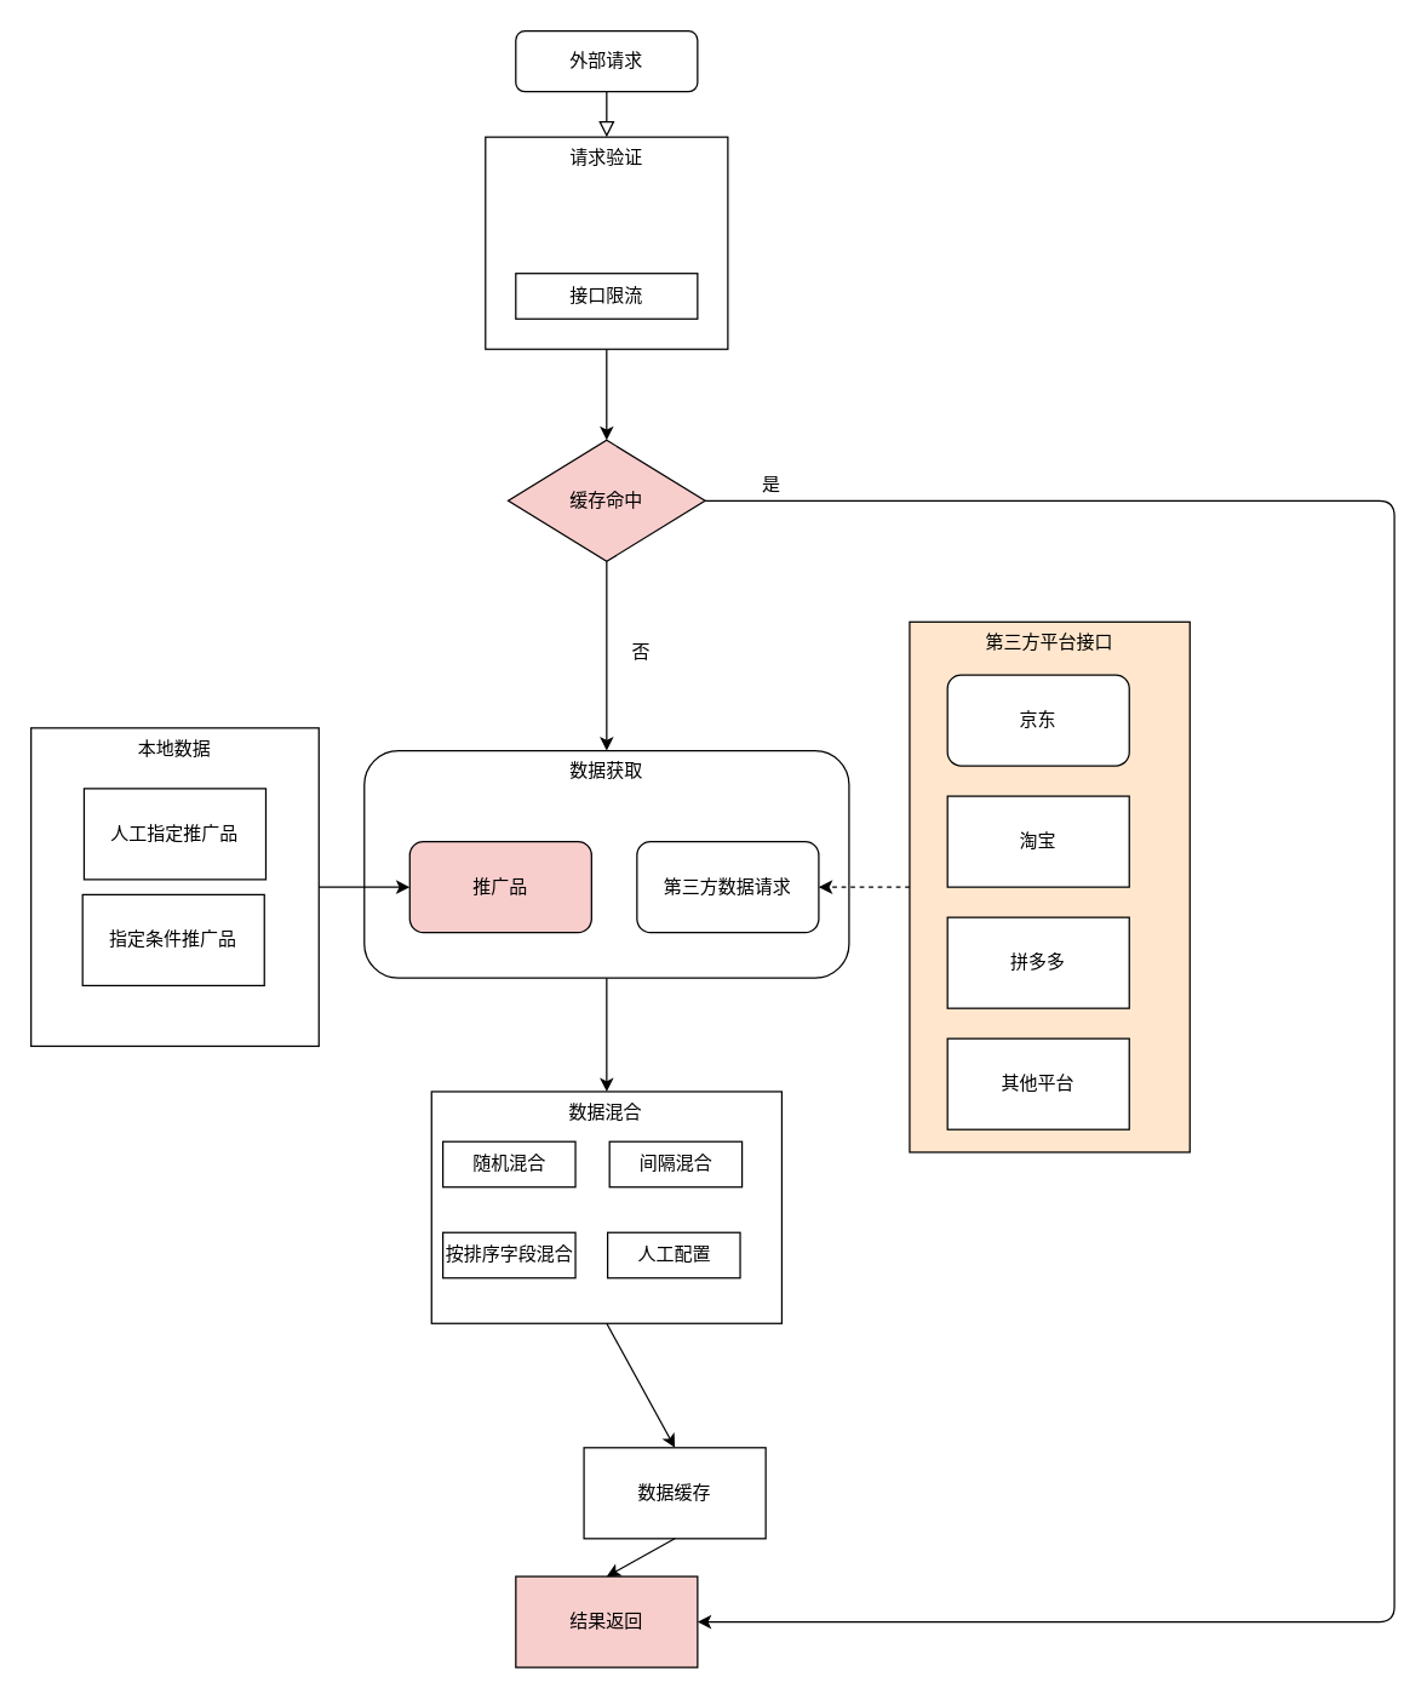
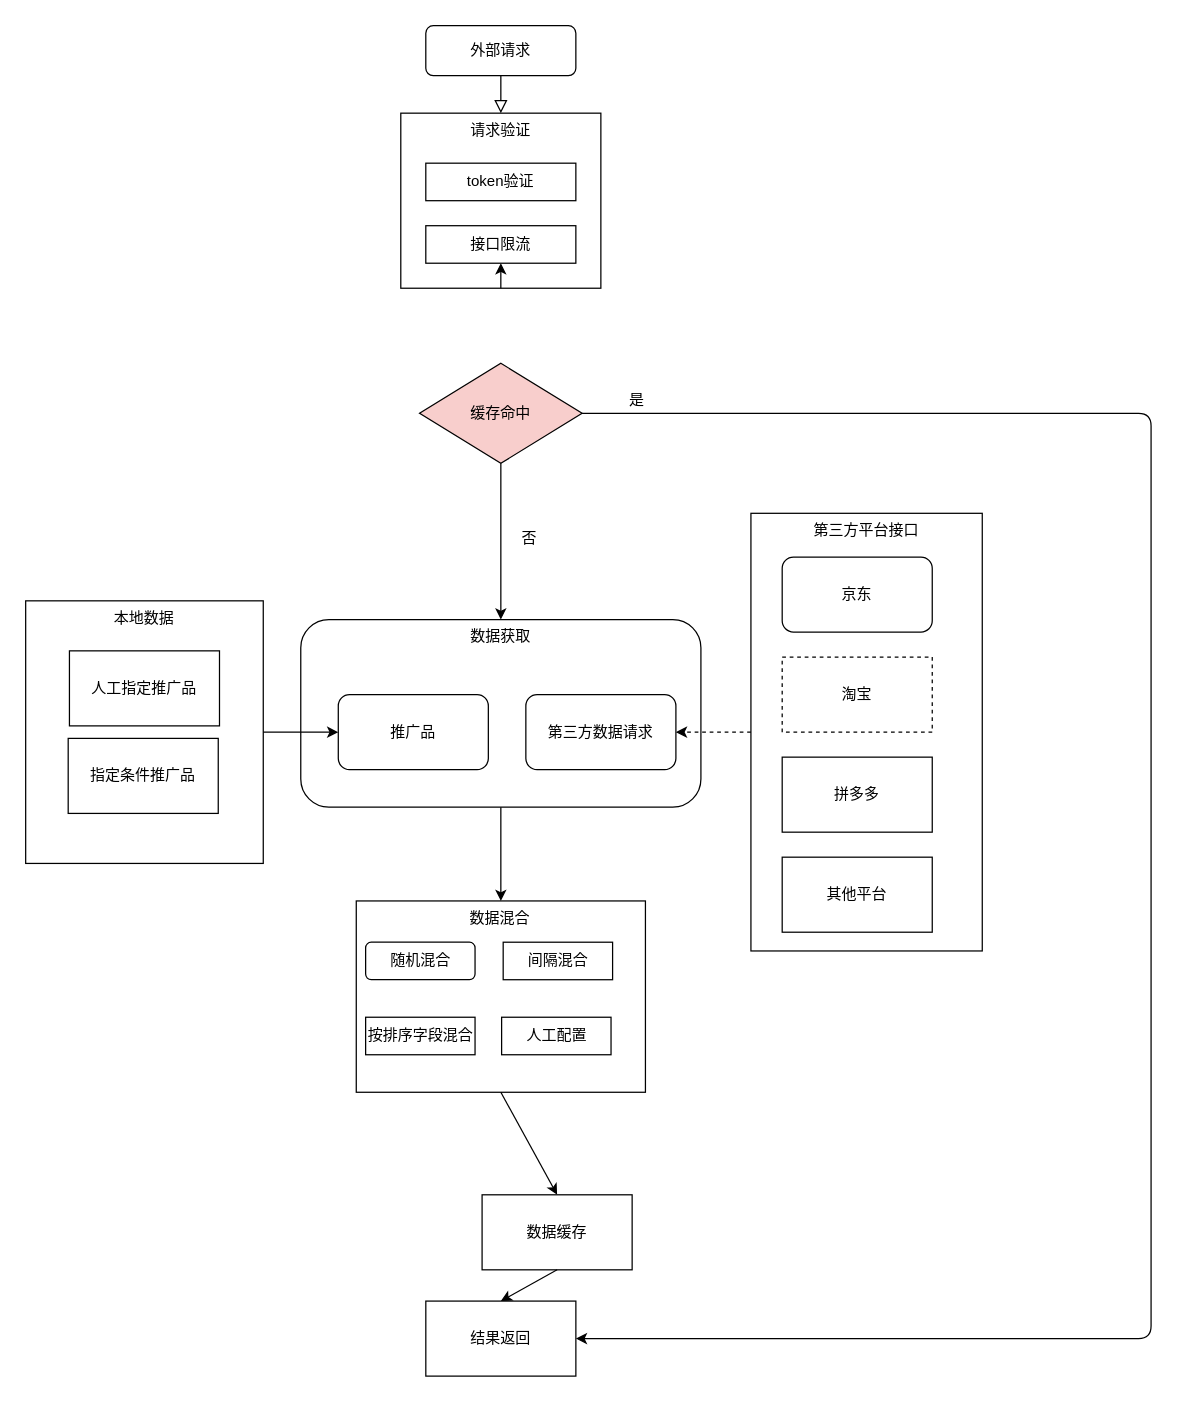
+ <mxCell id="21" value="token验证" style="rounded=0;whiteSpace=wrap;html=1;verticalAlign=middle;" parent="1" vertex="1"><mxGeometry x="339.99" y="130" width="120" height="30" as="geometry" /></mxCell>
- <mxCell id="14" value="" style="endArrow=classic;html=1;entryX=0.5;entryY=0;entryDx=0;entryDy=0;exitX=0.5;exitY=1;exitDx=0;exitDy=0;" parent="1" source="7" edge="1" target="23"><mxGeometry width="50" height="50" relative="1" as="geometry"><mxPoint x="380" y="260" as="sourcePoint" /><mxPoint x="402.5" y="420" as="targetPoint" /></mxGeometry></mxCell>
+ <mxCell id="14" value="" style="endArrow=classic;html=1;exitX=0.5;exitY=1;exitDx=0;exitDy=0;" parent="1" source="7" edge="1" target="22"><mxGeometry width="50" height="50" relative="1" as="geometry"><mxPoint x="380" y="260" as="sourcePoint" /><mxPoint x="402.5" y="420" as="targetPoint" /></mxGeometry></mxCell>
- <mxCell id="4" value="第三方平台接口" style="rounded=0;whiteSpace=wrap;html=1;verticalAlign=top;fillColor=#ffe6cc;" parent="1" vertex="1"><mxGeometry x="600" y="410" width="185" height="350" as="geometry" /></mxCell>
+ <mxCell id="4" value="第三方平台接口" style="rounded=0;whiteSpace=wrap;html=1;verticalAlign=top;" parent="1" vertex="1"><mxGeometry x="600" y="410" width="185" height="350" as="geometry" /></mxCell>
- <mxCell id="9" value="淘宝" style="rounded=0;whiteSpace=wrap;html=1;" parent="1" vertex="1"><mxGeometry x="625" y="525" width="120" height="60" as="geometry" /></mxCell>
+ <mxCell id="9" value="淘宝" style="rounded=0;whiteSpace=wrap;html=1;dashed=1;" parent="1" vertex="1"><mxGeometry x="625" y="525" width="120" height="60" as="geometry" /></mxCell>
- <mxCell id="13" value="推广品" style="rounded=1;whiteSpace=wrap;html=1;verticalAlign=middle;fillColor=#f8cecc;" parent="1" vertex="1"><mxGeometry x="270" y="555" width="120" height="60" as="geometry" /></mxCell>
+ <mxCell id="13" value="推广品" style="rounded=1;whiteSpace=wrap;html=1;verticalAlign=middle;" parent="1" vertex="1"><mxGeometry x="270" y="555" width="120" height="60" as="geometry" /></mxCell>
- <mxCell id="27" value="随机混合" style="rounded=0;whiteSpace=wrap;html=1;verticalAlign=middle;" vertex="1" parent="1"><mxGeometry x="291.87" y="753" width="87.5" height="30" as="geometry" /></mxCell>
+ <mxCell id="27" value="随机混合" style="whiteSpace=wrap;html=1;verticalAlign=middle;rounded=1;" vertex="1" parent="1"><mxGeometry x="291.87" y="753" width="87.5" height="30" as="geometry" /></mxCell>
- <mxCell id="33" value="结果返回" style="rounded=0;whiteSpace=wrap;html=1;verticalAlign=middle;fillColor=#f8cecc;" vertex="1" parent="1"><mxGeometry x="340" y="1040" width="120" height="60" as="geometry" /></mxCell>
+ <mxCell id="33" value="结果返回" style="rounded=0;whiteSpace=wrap;html=1;verticalAlign=middle;" vertex="1" parent="1"><mxGeometry x="340" y="1040" width="120" height="60" as="geometry" /></mxCell>
